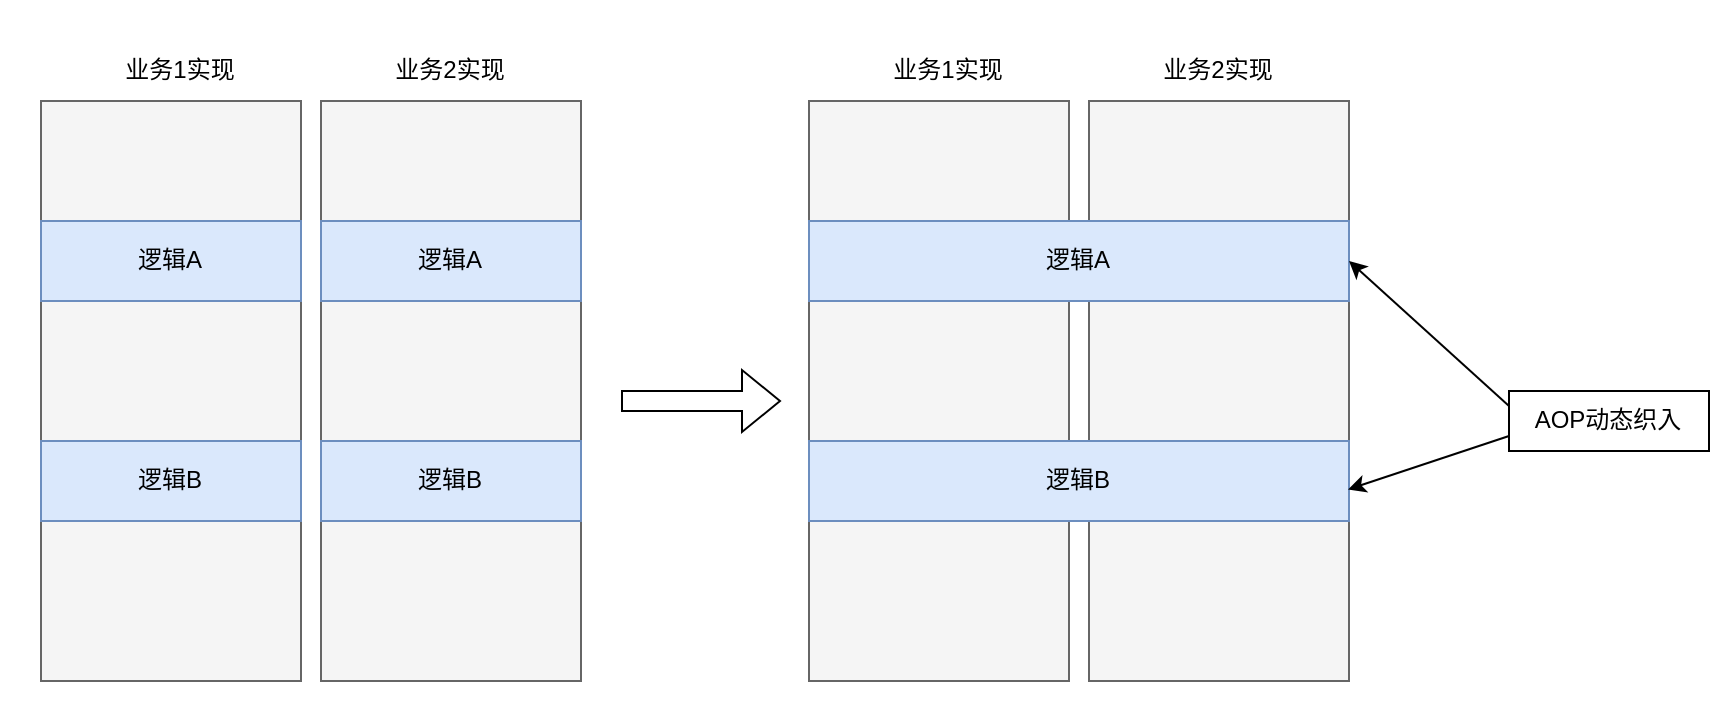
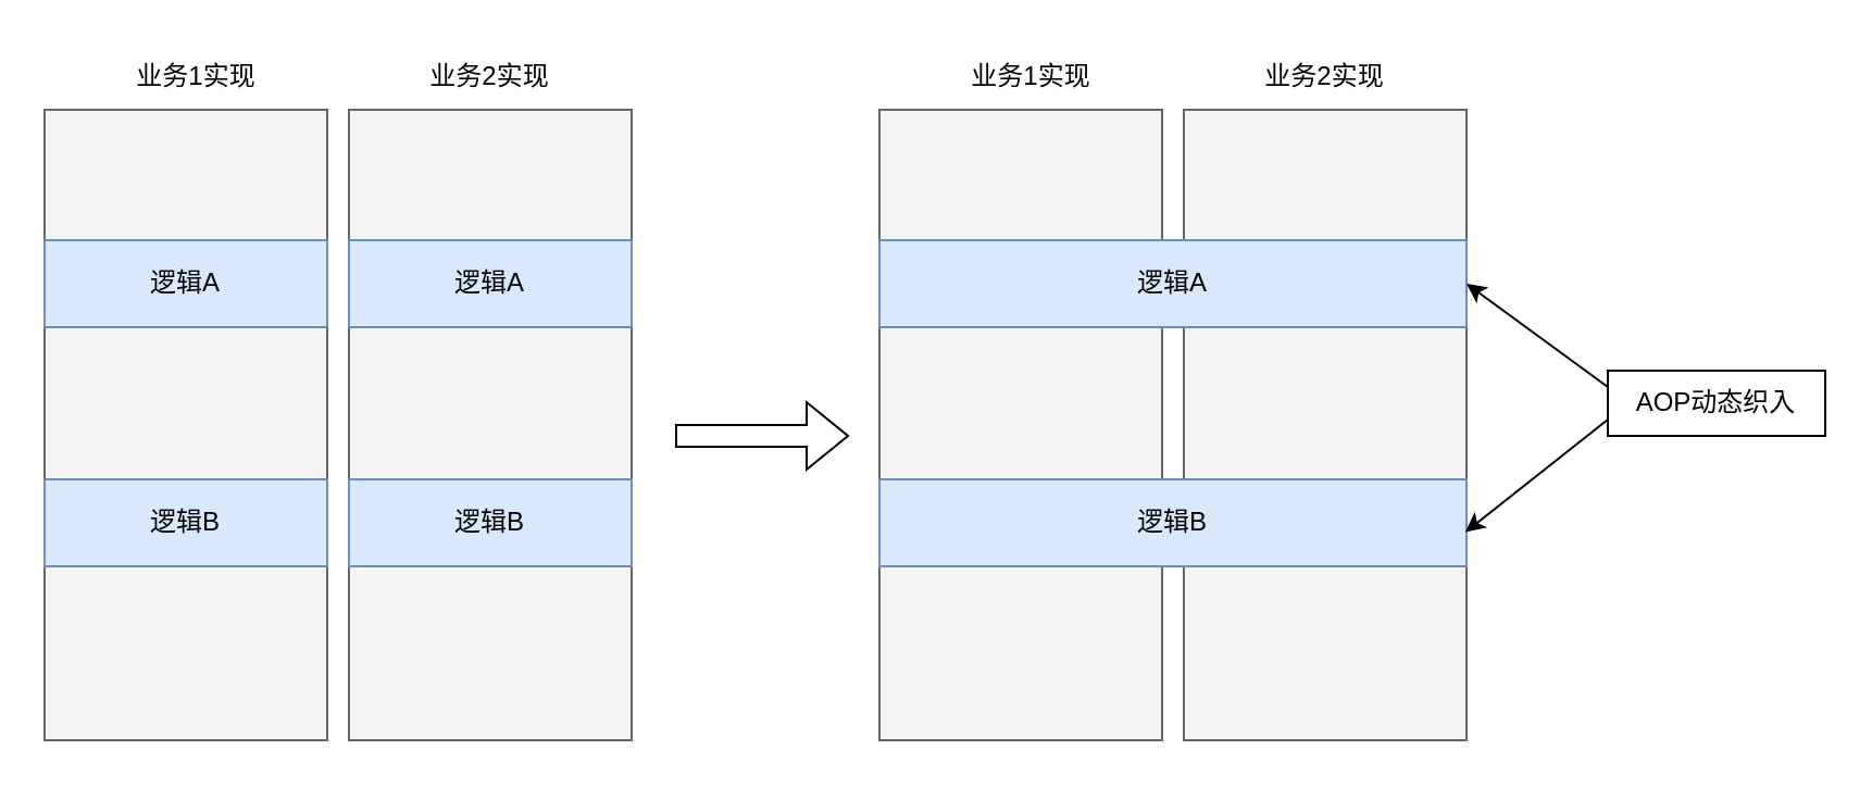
- <mxCell id="16" value="AOP动态织入" style="text;html=1;align=center;verticalAlign=middle;whiteSpace=wrap;rounded=0;strokeColor=default;" vertex="1" parent="1"><mxGeometry x="754" y="195" width="100" height="30" as="geometry" /></mxCell>
+ <mxCell id="16" value="AOP动态织入" style="text;html=1;align=center;verticalAlign=middle;whiteSpace=wrap;rounded=0;strokeColor=default;" vertex="1" parent="1"><mxGeometry x="739" y="170" width="100" height="30" as="geometry" /></mxCell>
